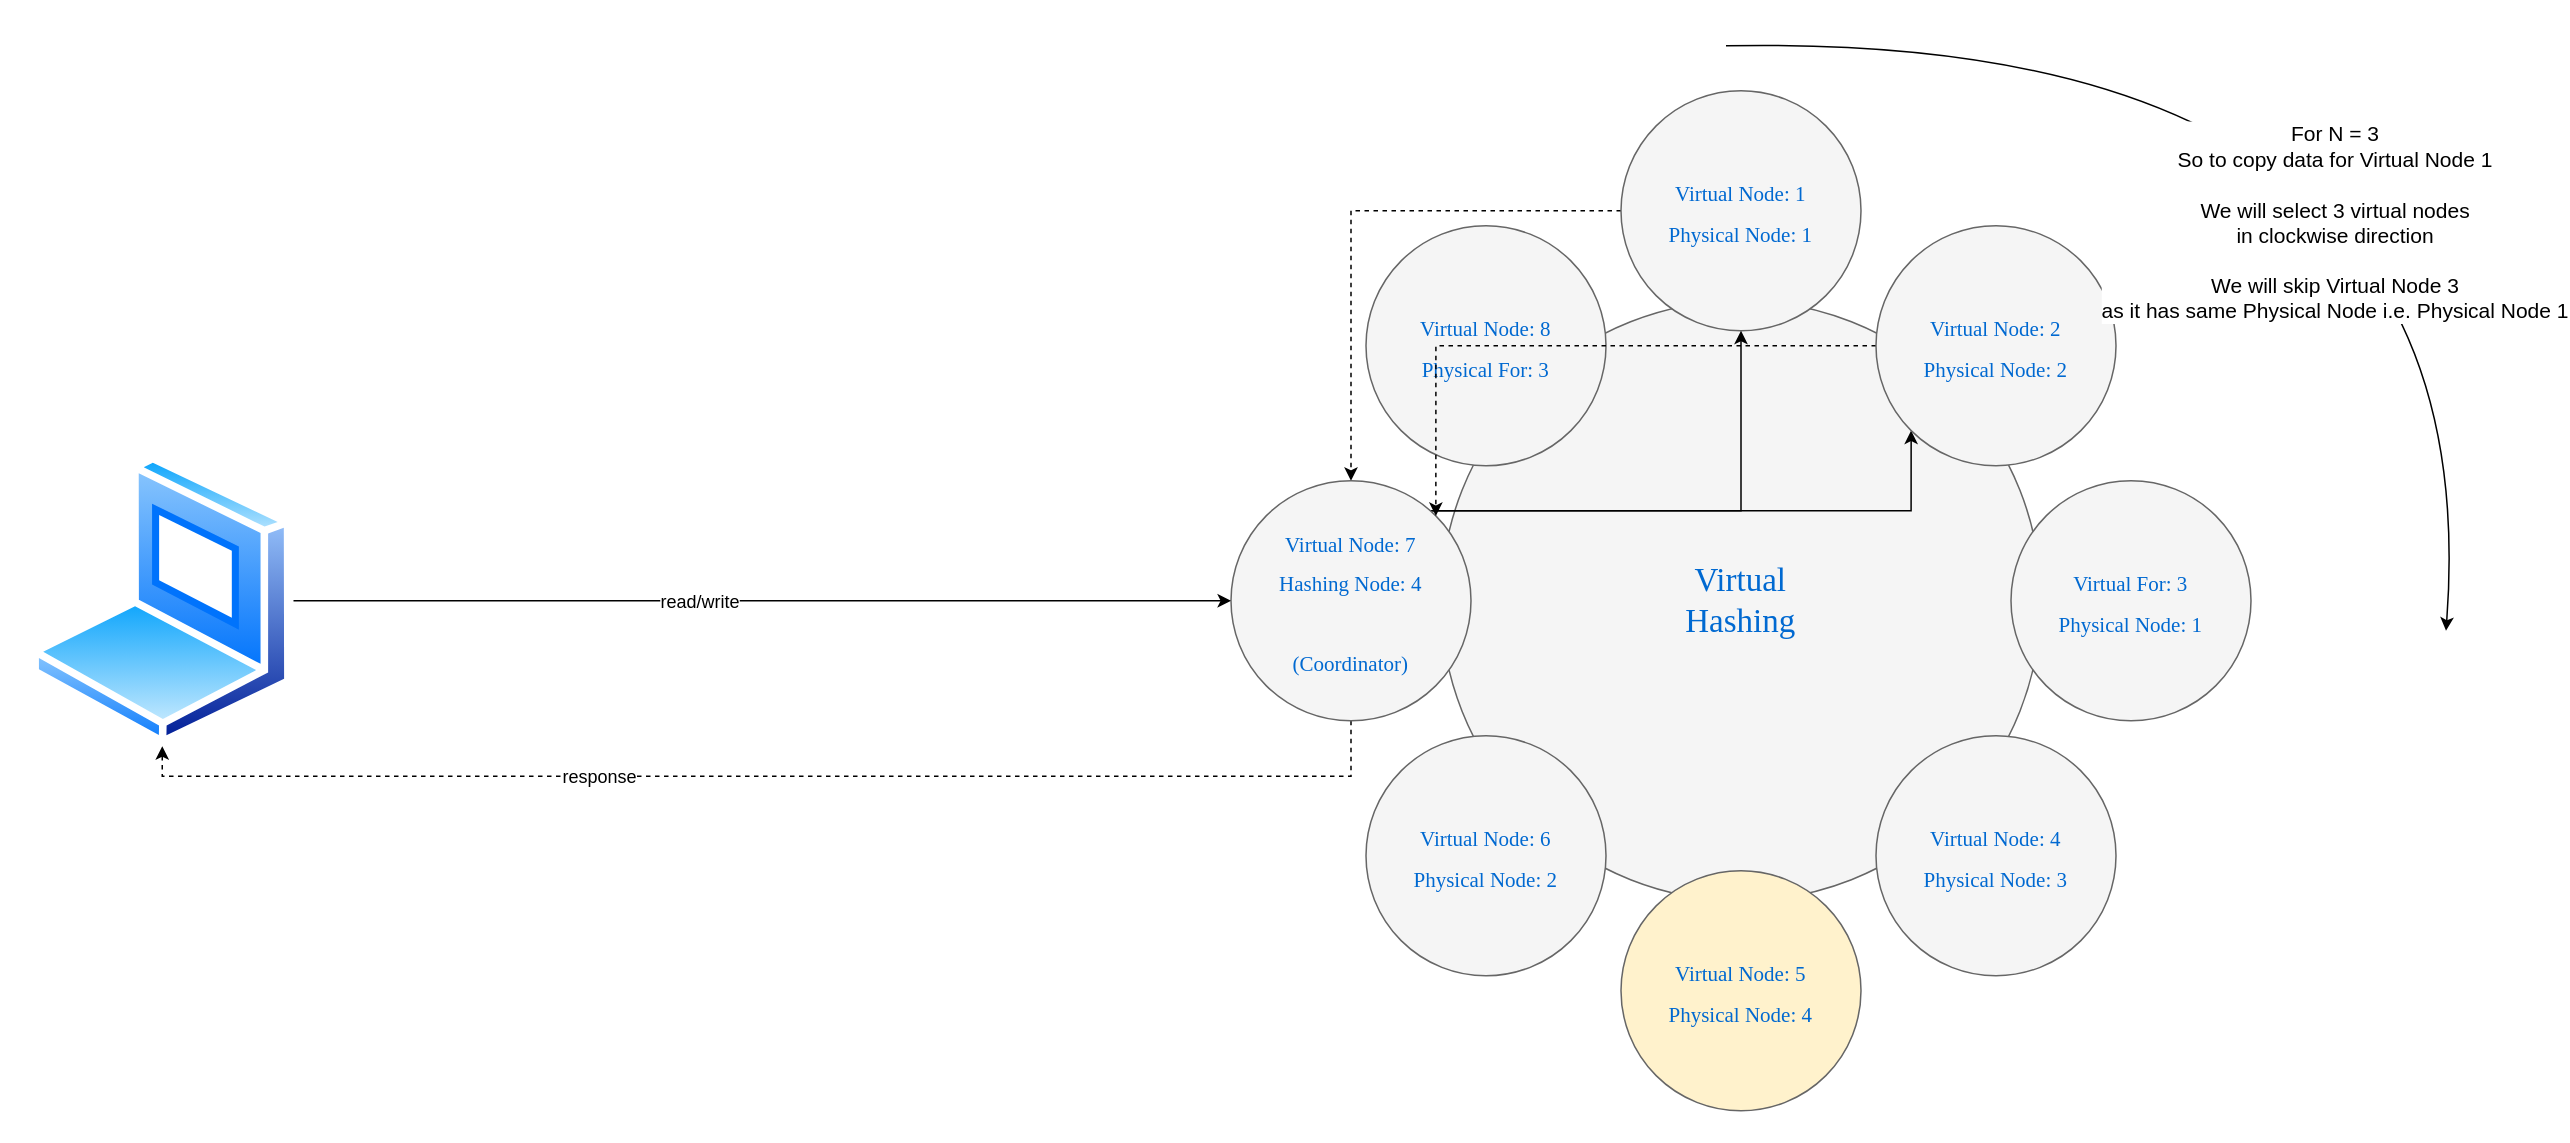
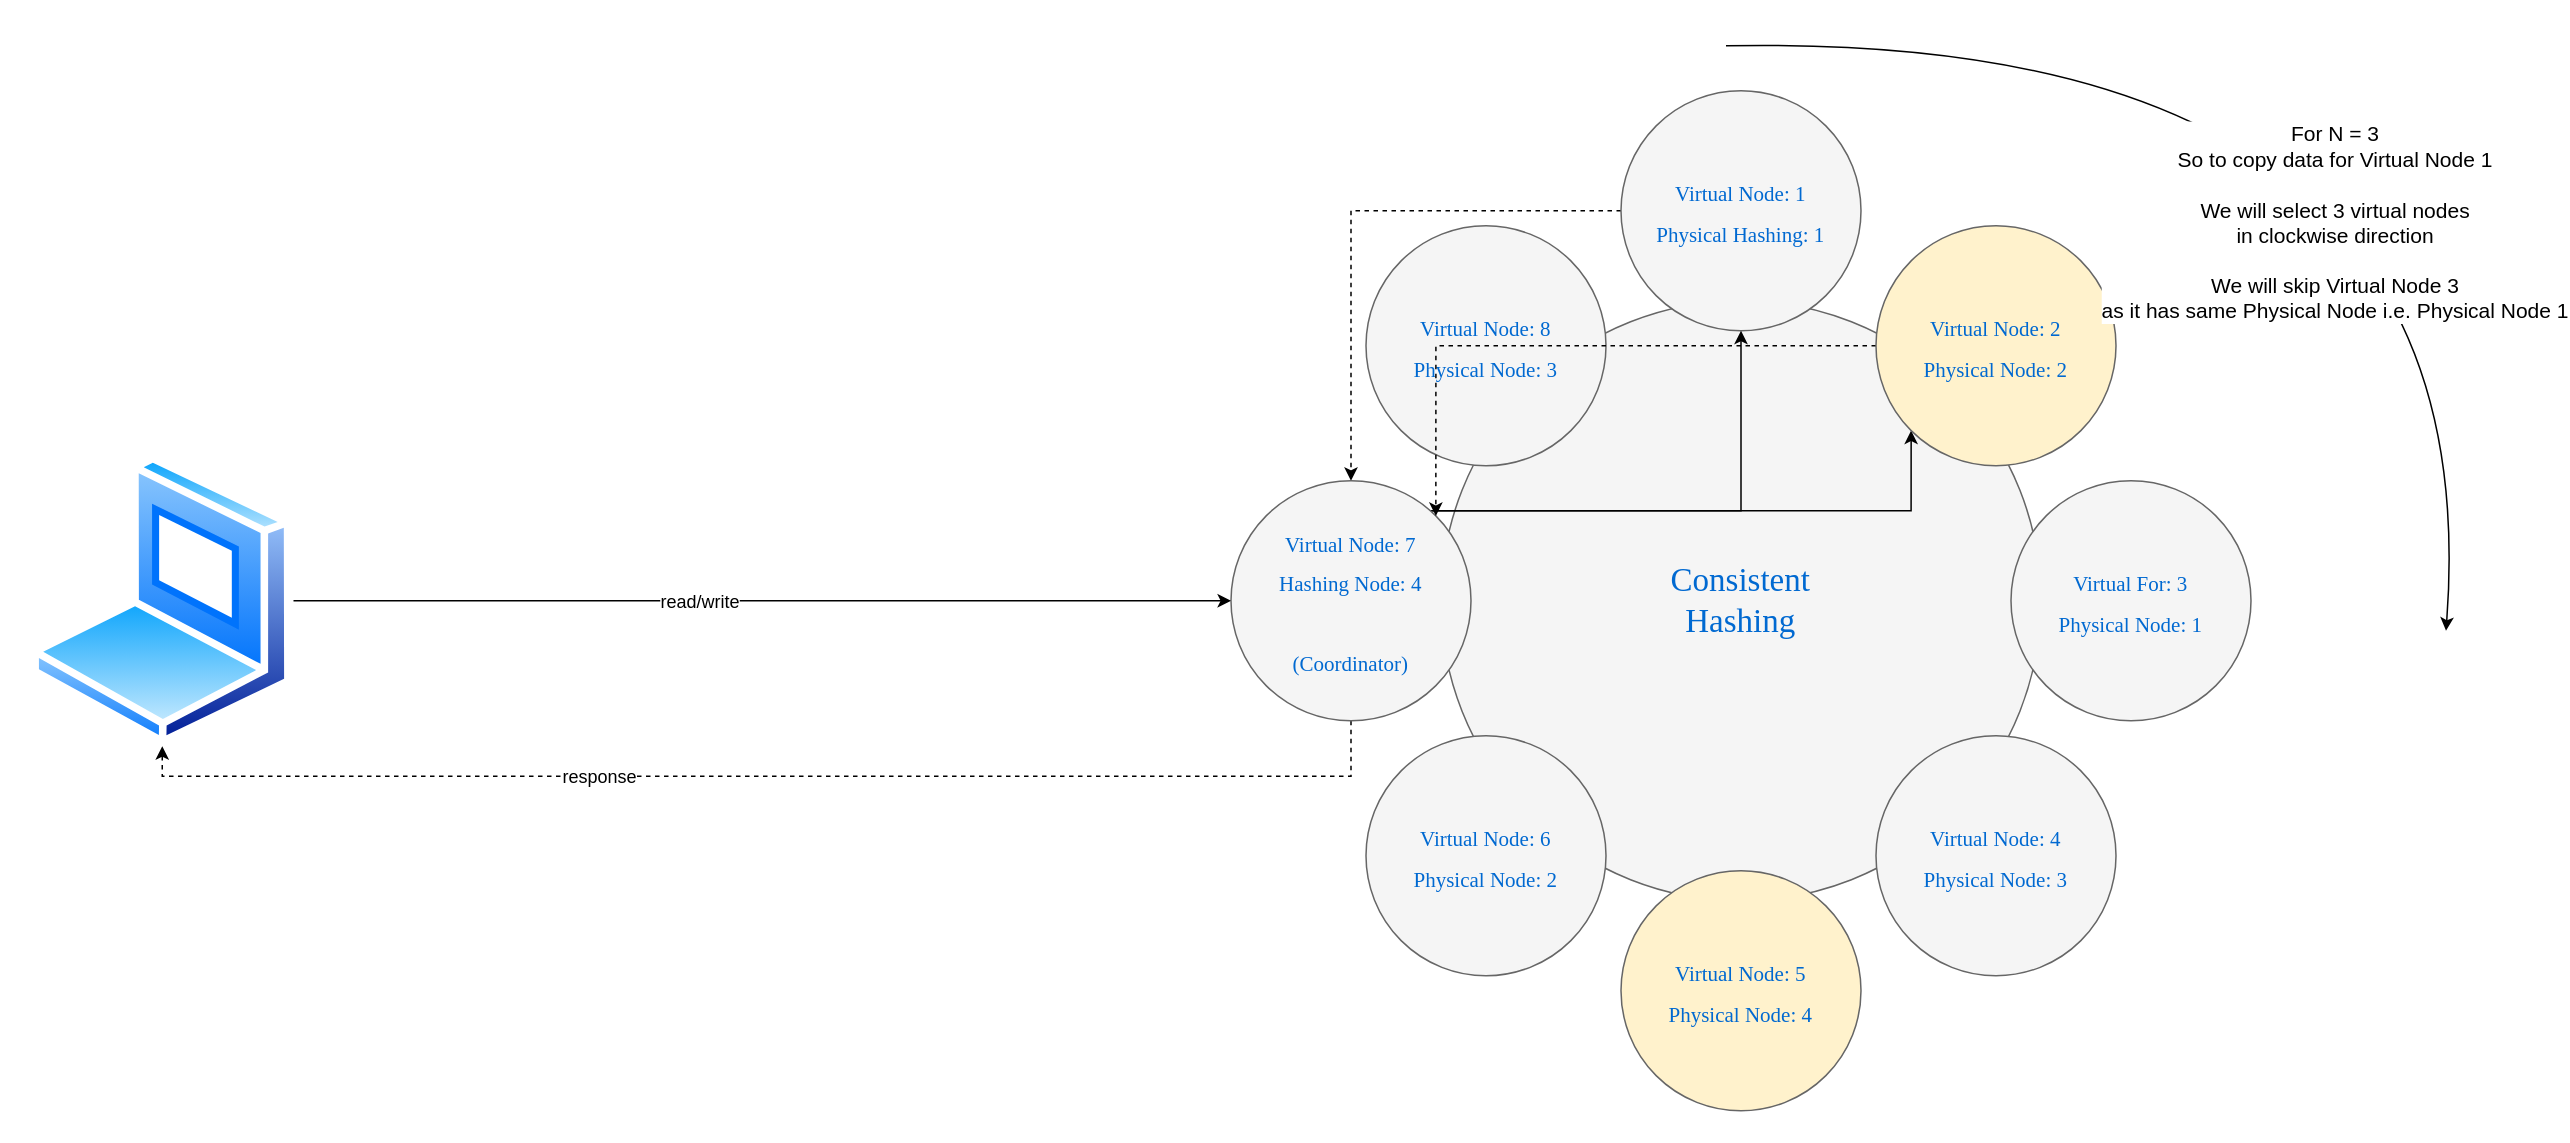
- <mxCell id="4" value="&lt;font style=&quot;font-size: 14px&quot;&gt;Virtual Node: 1&lt;br&gt;Physical Node: 1&lt;br&gt;&lt;/font&gt;" style="ellipse;whiteSpace=wrap;html=1;rounded=0;shadow=0;dashed=0;comic=0;fontFamily=Verdana;fontSize=22;fontColor=#0069D1;fillColor=#f5f5f5;strokeColor=#666666;" parent="1" vertex="1"><mxGeometry x="1080" y="60" width="160" height="160" as="geometry" /></mxCell>
+ <mxCell id="4" value="&lt;font style=&quot;font-size: 14px&quot;&gt;Virtual Node: 1&lt;br&gt;Physical Hashing: 1&lt;br&gt;&lt;/font&gt;" style="ellipse;whiteSpace=wrap;html=1;rounded=0;shadow=0;dashed=0;comic=0;fontFamily=Verdana;fontSize=22;fontColor=#0069D1;fillColor=#f5f5f5;strokeColor=#666666;" parent="1" vertex="1"><mxGeometry x="1080" y="60" width="160" height="160" as="geometry" /></mxCell>
- <mxCell id="12" value="&lt;span style=&quot;font-size: 14px&quot;&gt;Virtual Node: 8&lt;/span&gt;&lt;br style=&quot;font-size: 14px&quot;&gt;&lt;span style=&quot;font-size: 14px&quot;&gt;Physical For: 3&lt;/span&gt;" style="ellipse;whiteSpace=wrap;html=1;rounded=0;shadow=0;dashed=0;comic=0;fontFamily=Verdana;fontSize=22;fontColor=#0069D1;fillColor=#f5f5f5;strokeColor=#666666;" parent="1" vertex="1"><mxGeometry x="910" y="150" width="160" height="160" as="geometry" /></mxCell>
+ <mxCell id="12" value="&lt;span style=&quot;font-size: 14px&quot;&gt;Virtual Node: 8&lt;/span&gt;&lt;br style=&quot;font-size: 14px&quot;&gt;&lt;span style=&quot;font-size: 14px&quot;&gt;Physical Node: 3&lt;/span&gt;" style="ellipse;whiteSpace=wrap;html=1;rounded=0;shadow=0;dashed=0;comic=0;fontFamily=Verdana;fontSize=22;fontColor=#0069D1;fillColor=#f5f5f5;strokeColor=#666666;" parent="1" vertex="1"><mxGeometry x="910" y="150" width="160" height="160" as="geometry" /></mxCell>
- <mxCell id="14" value="&lt;span style=&quot;font-size: 14px&quot;&gt;Virtual Node: 2&lt;/span&gt;&lt;br style=&quot;font-size: 14px&quot;&gt;&lt;span style=&quot;font-size: 14px&quot;&gt;Physical Node: 2&lt;/span&gt;" style="ellipse;whiteSpace=wrap;html=1;rounded=0;shadow=0;dashed=0;comic=0;fontFamily=Verdana;fontSize=22;fontColor=#0069D1;fillColor=#f5f5f5;strokeColor=#666666;" parent="1" vertex="1"><mxGeometry x="1250" y="150" width="160" height="160" as="geometry" /></mxCell>
+ <mxCell id="14" value="&lt;span style=&quot;font-size: 14px&quot;&gt;Virtual Node: 2&lt;/span&gt;&lt;br style=&quot;font-size: 14px&quot;&gt;&lt;span style=&quot;font-size: 14px&quot;&gt;Physical Node: 2&lt;/span&gt;" style="ellipse;whiteSpace=wrap;html=1;rounded=0;shadow=0;dashed=0;comic=0;fontFamily=Verdana;fontSize=22;fontColor=#0069D1;fillColor=#fff2cc;strokeColor=#666666;" parent="1" vertex="1"><mxGeometry x="1250" y="150" width="160" height="160" as="geometry" /></mxCell>
- <mxCell id="2" value="Virtual&lt;br&gt;Hashing" style="ellipse;whiteSpace=wrap;html=1;rounded=0;shadow=0;dashed=0;comic=0;fontFamily=Verdana;fontSize=22;fontColor=#0069D1;fillColor=#f5f5f5;strokeColor=#666666;" parent="1" vertex="1"><mxGeometry x="960" y="200" width="400" height="400" as="geometry" /></mxCell>
+ <mxCell id="2" value="Consistent&lt;br&gt;Hashing" style="ellipse;whiteSpace=wrap;html=1;rounded=0;shadow=0;dashed=0;comic=0;fontFamily=Verdana;fontSize=22;fontColor=#0069D1;fillColor=#f5f5f5;strokeColor=#666666;" parent="1" vertex="1"><mxGeometry x="960" y="200" width="400" height="400" as="geometry" /></mxCell>
